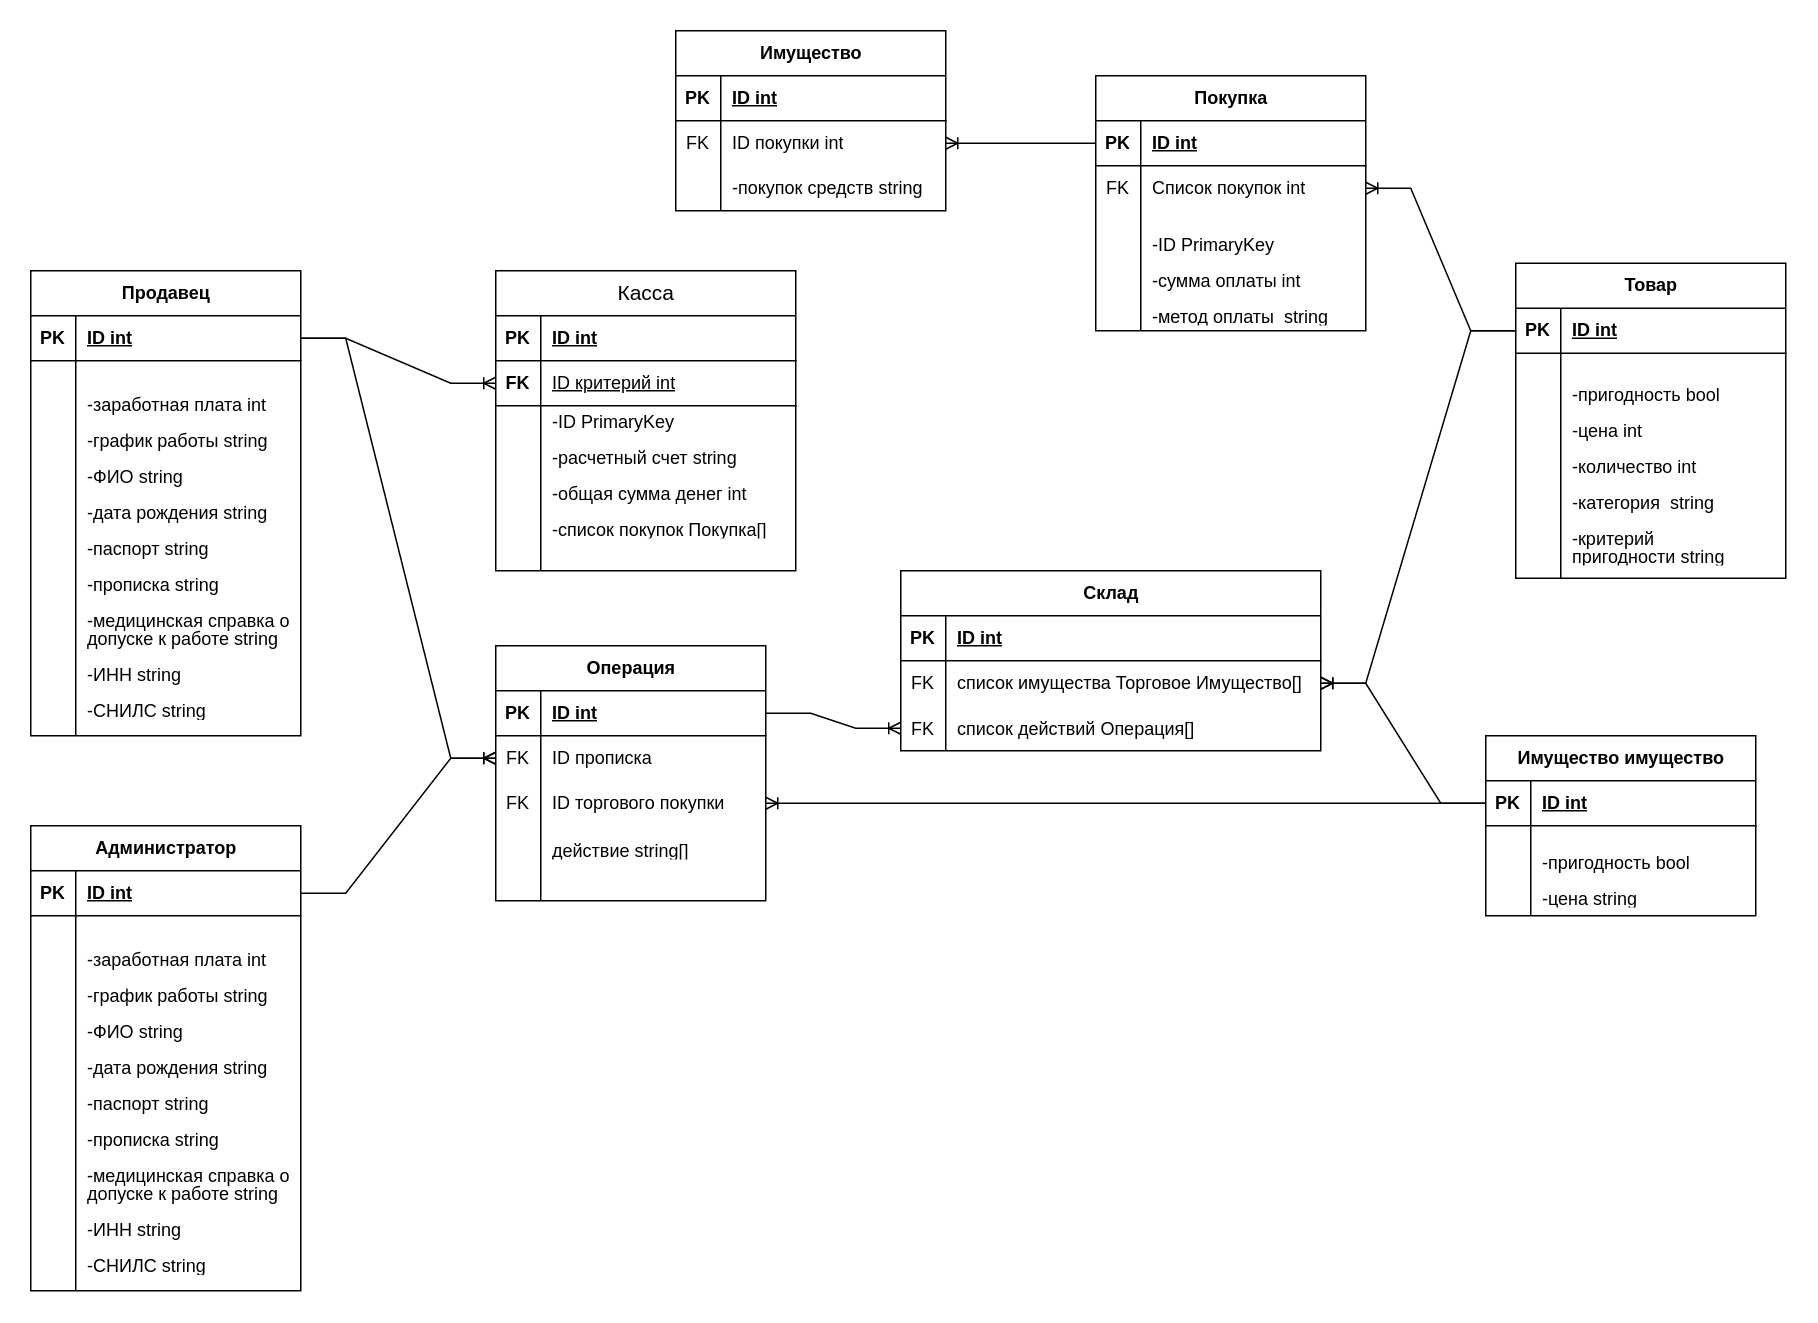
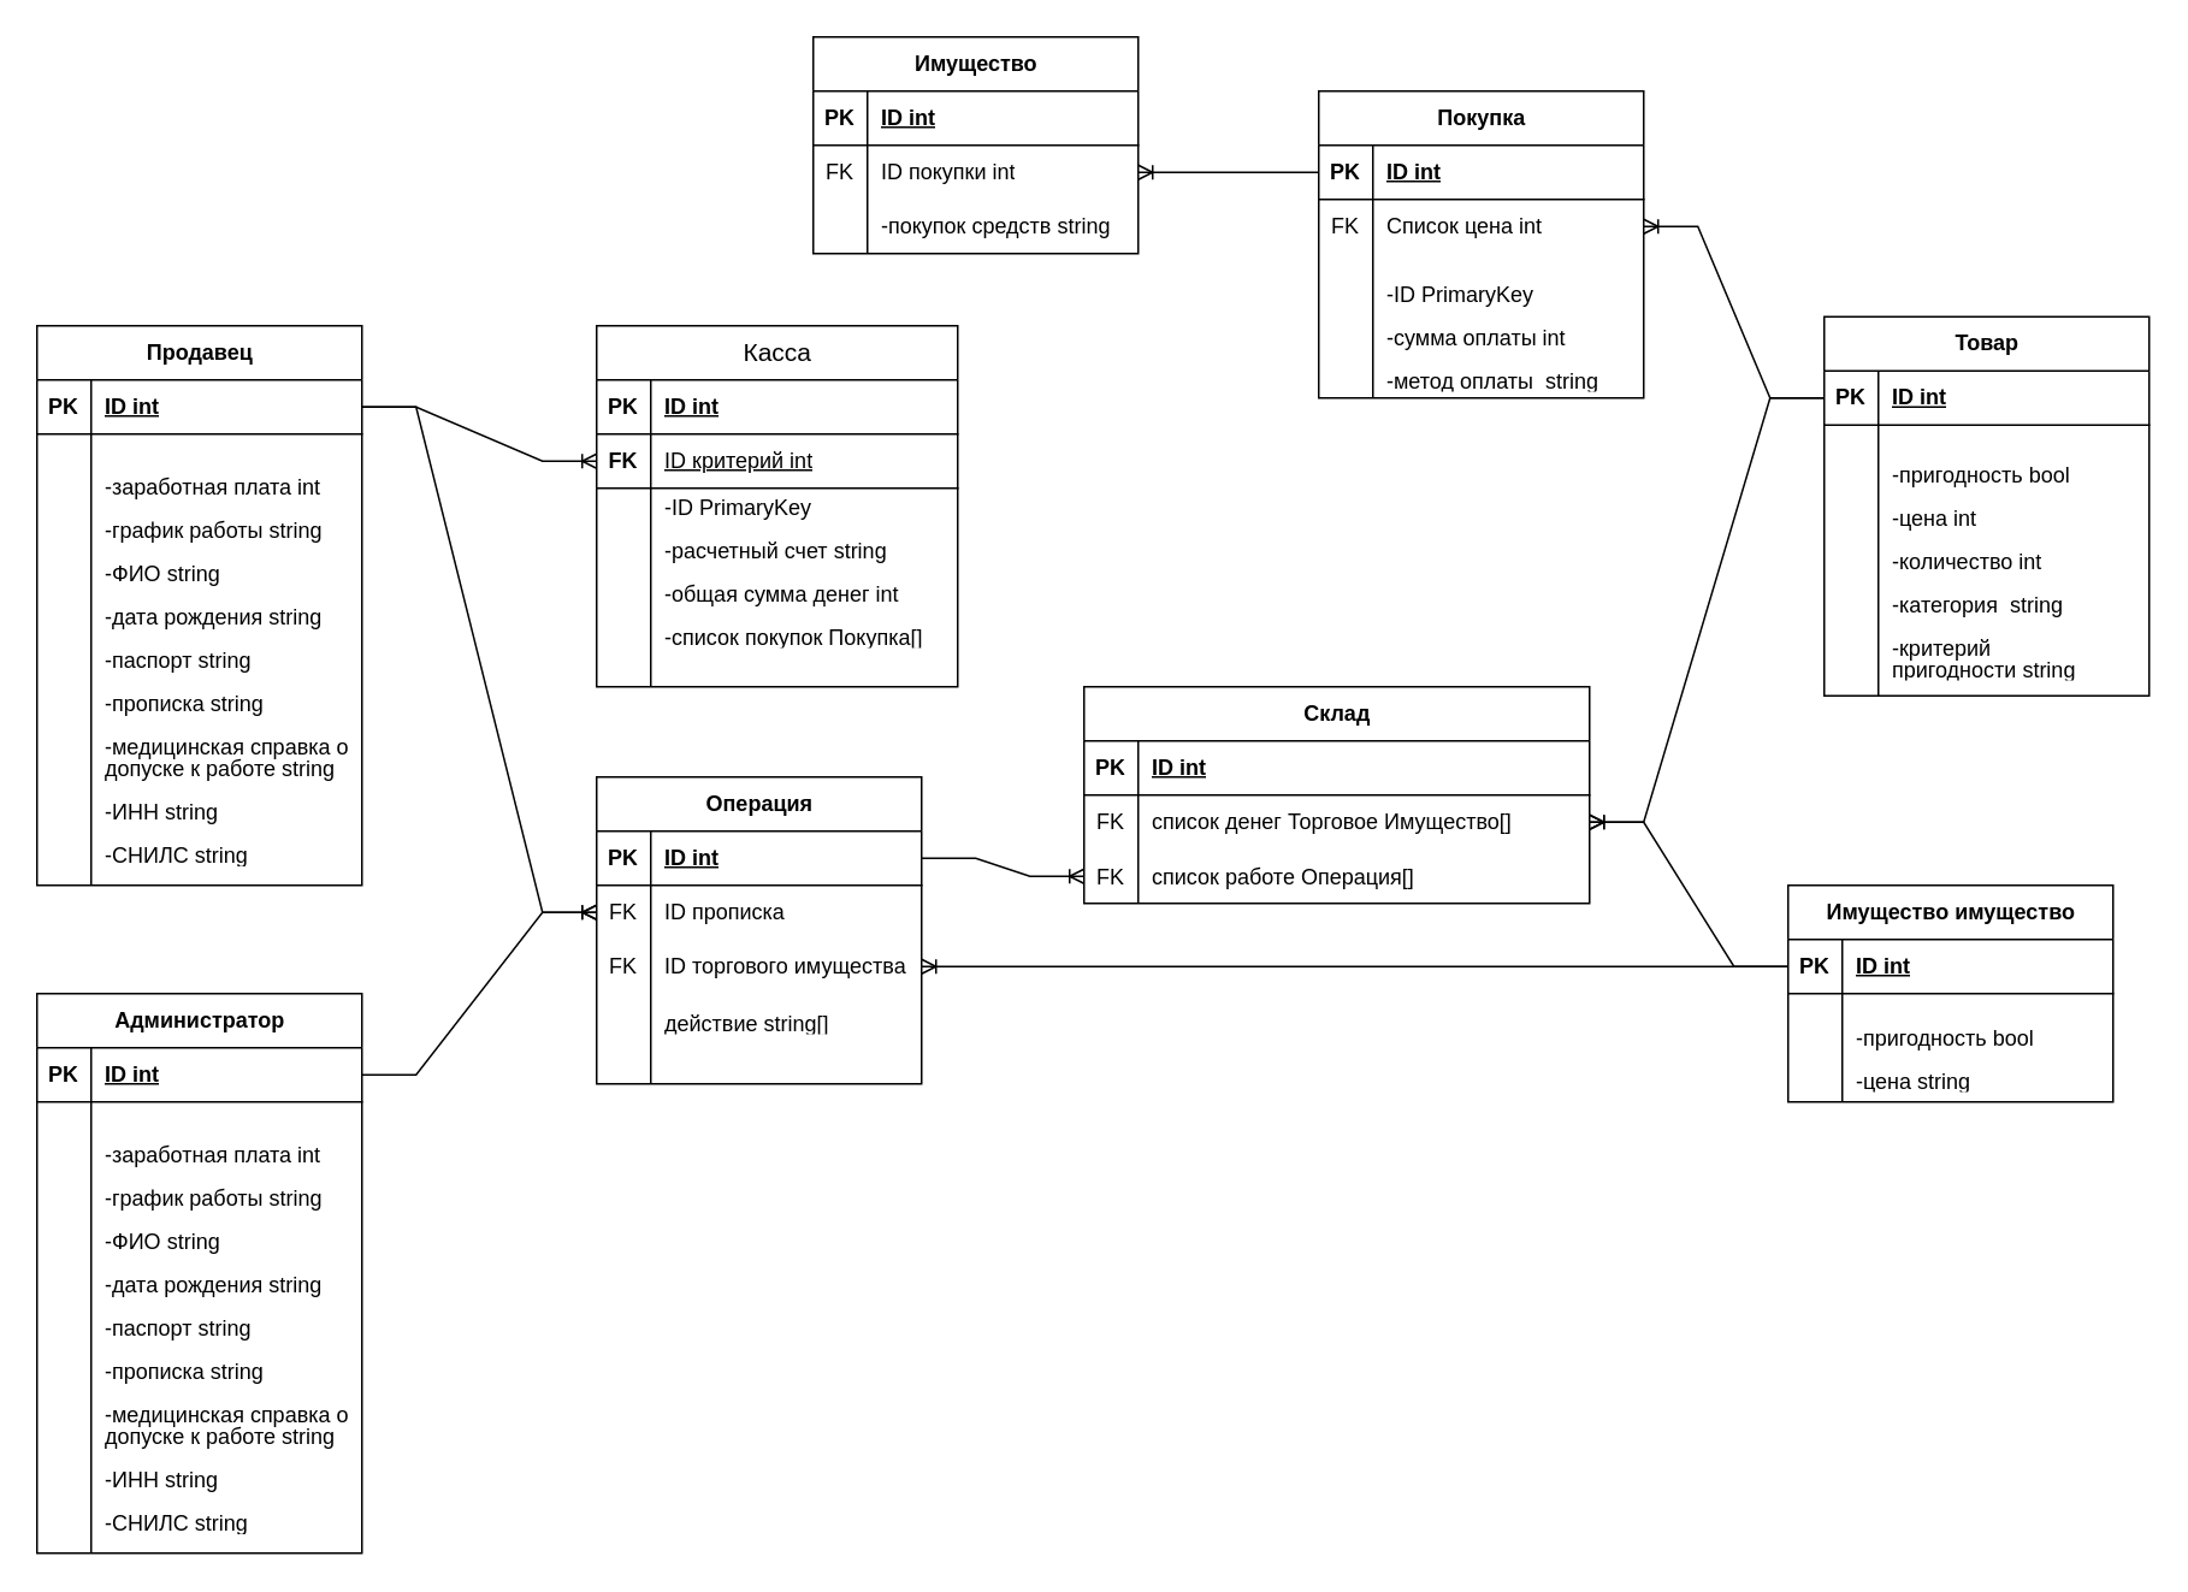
- <mxCell id="40" value="Список покупок int" style="shape=partialRectangle;connectable=0;fillColor=none;top=0;left=0;bottom=0;right=0;align=left;spacingLeft=6;fontStyle=0;overflow=hidden;whiteSpace=wrap;html=1;" parent="38" vertex="1"><mxGeometry x="30" width="150" height="30" as="geometry"><mxRectangle width="150" height="30" as="alternateBounds" /></mxGeometry></mxCell>
+ <mxCell id="40" value="Список цена int" style="shape=partialRectangle;connectable=0;fillColor=none;top=0;left=0;bottom=0;right=0;align=left;spacingLeft=6;fontStyle=0;overflow=hidden;whiteSpace=wrap;html=1;" parent="38" vertex="1"><mxGeometry x="30" width="150" height="30" as="geometry"><mxRectangle width="150" height="30" as="alternateBounds" /></mxGeometry></mxCell>
- <mxCell id="88" value="список имущества Торговое Имущество[]" style="shape=partialRectangle;connectable=0;fillColor=none;top=0;left=0;bottom=0;right=0;align=left;spacingLeft=6;fontStyle=0;overflow=hidden;whiteSpace=wrap;html=1;" parent="86" vertex="1"><mxGeometry x="30" width="250" height="30" as="geometry"><mxRectangle width="250" height="30" as="alternateBounds" /></mxGeometry></mxCell>
+ <mxCell id="88" value="список денег Торговое Имущество[]" style="shape=partialRectangle;connectable=0;fillColor=none;top=0;left=0;bottom=0;right=0;align=left;spacingLeft=6;fontStyle=0;overflow=hidden;whiteSpace=wrap;html=1;" parent="86" vertex="1"><mxGeometry x="30" width="250" height="30" as="geometry"><mxRectangle width="250" height="30" as="alternateBounds" /></mxGeometry></mxCell>
- <mxCell id="91" value="список действий Операция[]" style="shape=partialRectangle;connectable=0;fillColor=none;top=0;left=0;bottom=0;right=0;align=left;spacingLeft=6;overflow=hidden;" parent="89" vertex="1"><mxGeometry x="30" width="250" height="30" as="geometry"><mxRectangle width="250" height="30" as="alternateBounds" /></mxGeometry></mxCell>
+ <mxCell id="91" value="список работе Операция[]" style="shape=partialRectangle;connectable=0;fillColor=none;top=0;left=0;bottom=0;right=0;align=left;spacingLeft=6;overflow=hidden;" parent="89" vertex="1"><mxGeometry x="30" width="250" height="30" as="geometry"><mxRectangle width="250" height="30" as="alternateBounds" /></mxGeometry></mxCell>
- <mxCell id="70" value="ID торгового покупки" style="shape=partialRectangle;connectable=0;fillColor=none;top=0;left=0;bottom=0;right=0;align=left;spacingLeft=6;fontStyle=0;overflow=hidden;whiteSpace=wrap;html=1;" parent="68" vertex="1"><mxGeometry x="30" width="150" height="30" as="geometry"><mxRectangle width="150" height="30" as="alternateBounds" /></mxGeometry></mxCell>
+ <mxCell id="70" value="ID торгового имущества" style="shape=partialRectangle;connectable=0;fillColor=none;top=0;left=0;bottom=0;right=0;align=left;spacingLeft=6;fontStyle=0;overflow=hidden;whiteSpace=wrap;html=1;" parent="68" vertex="1"><mxGeometry x="30" width="150" height="30" as="geometry"><mxRectangle width="150" height="30" as="alternateBounds" /></mxGeometry></mxCell>
